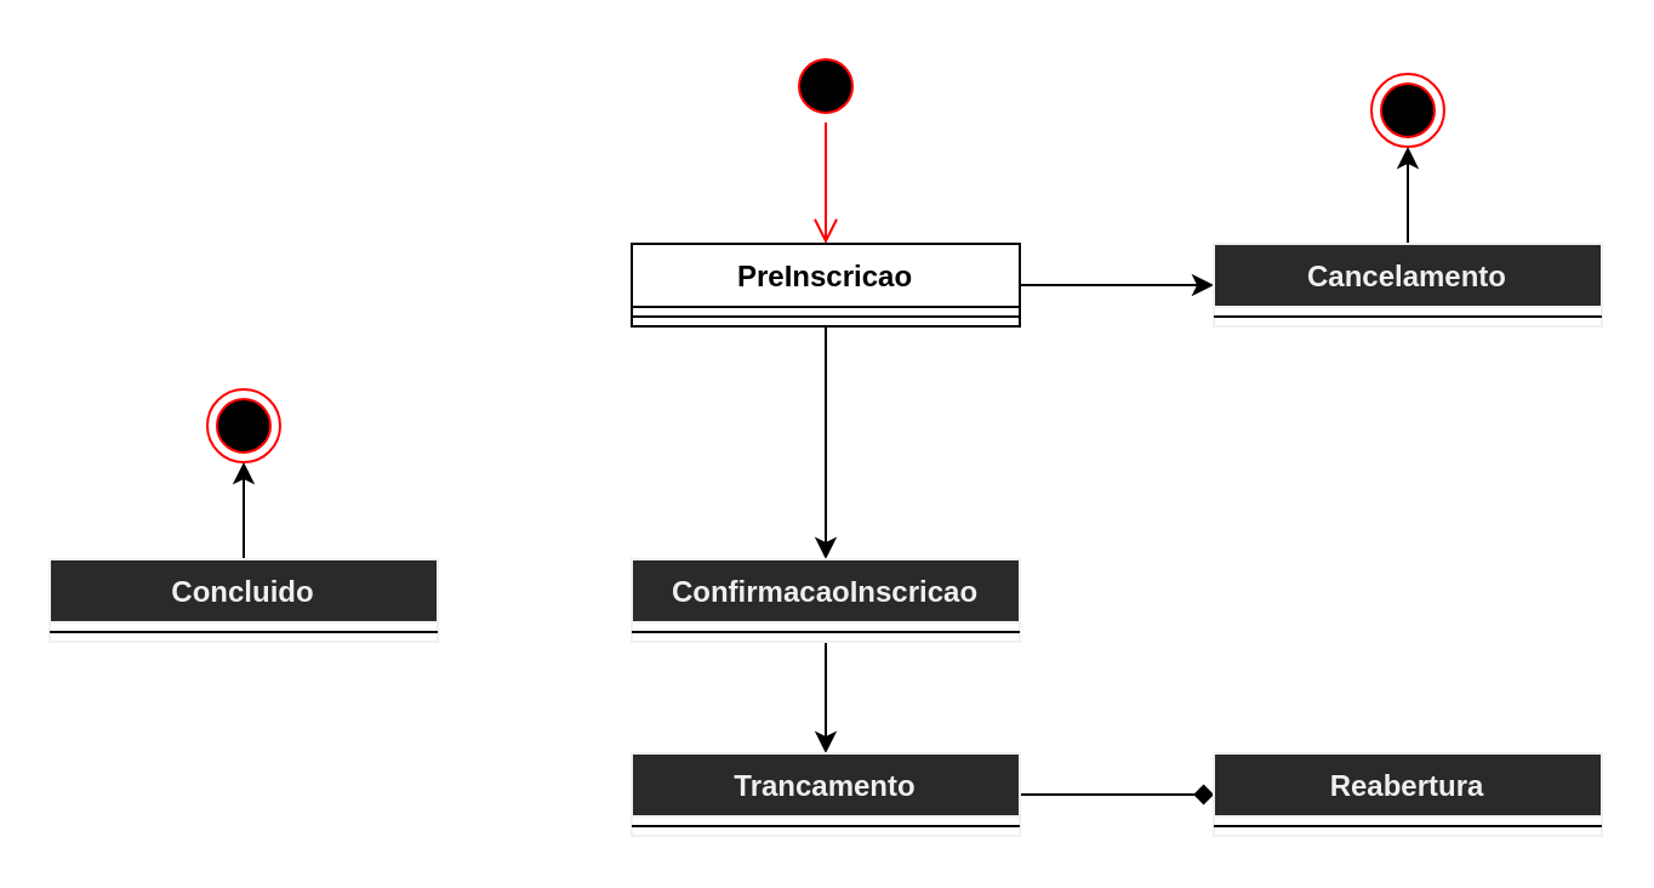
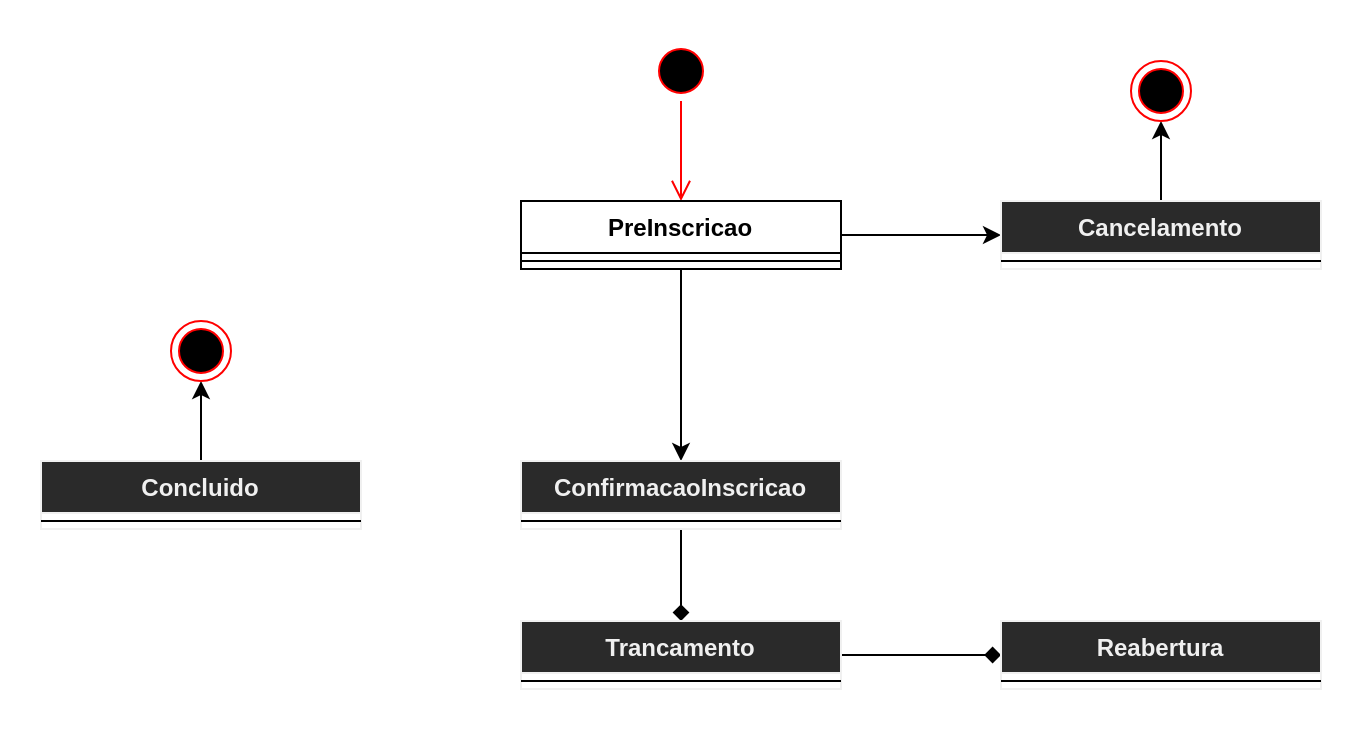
- <mxCell id="8" value="" style="edgeStyle=orthogonalEdgeStyle;rounded=0;orthogonalLoop=1;jettySize=auto;html=1;" edge="1" parent="1" source="9" target="12"><mxGeometry relative="1" as="geometry" /></mxCell>
+ <mxCell id="8" value="" style="edgeStyle=orthogonalEdgeStyle;rounded=0;orthogonalLoop=1;jettySize=auto;html=1;endArrow=diamond;" edge="1" parent="1" source="9" target="12"><mxGeometry relative="1" as="geometry" /></mxCell>
